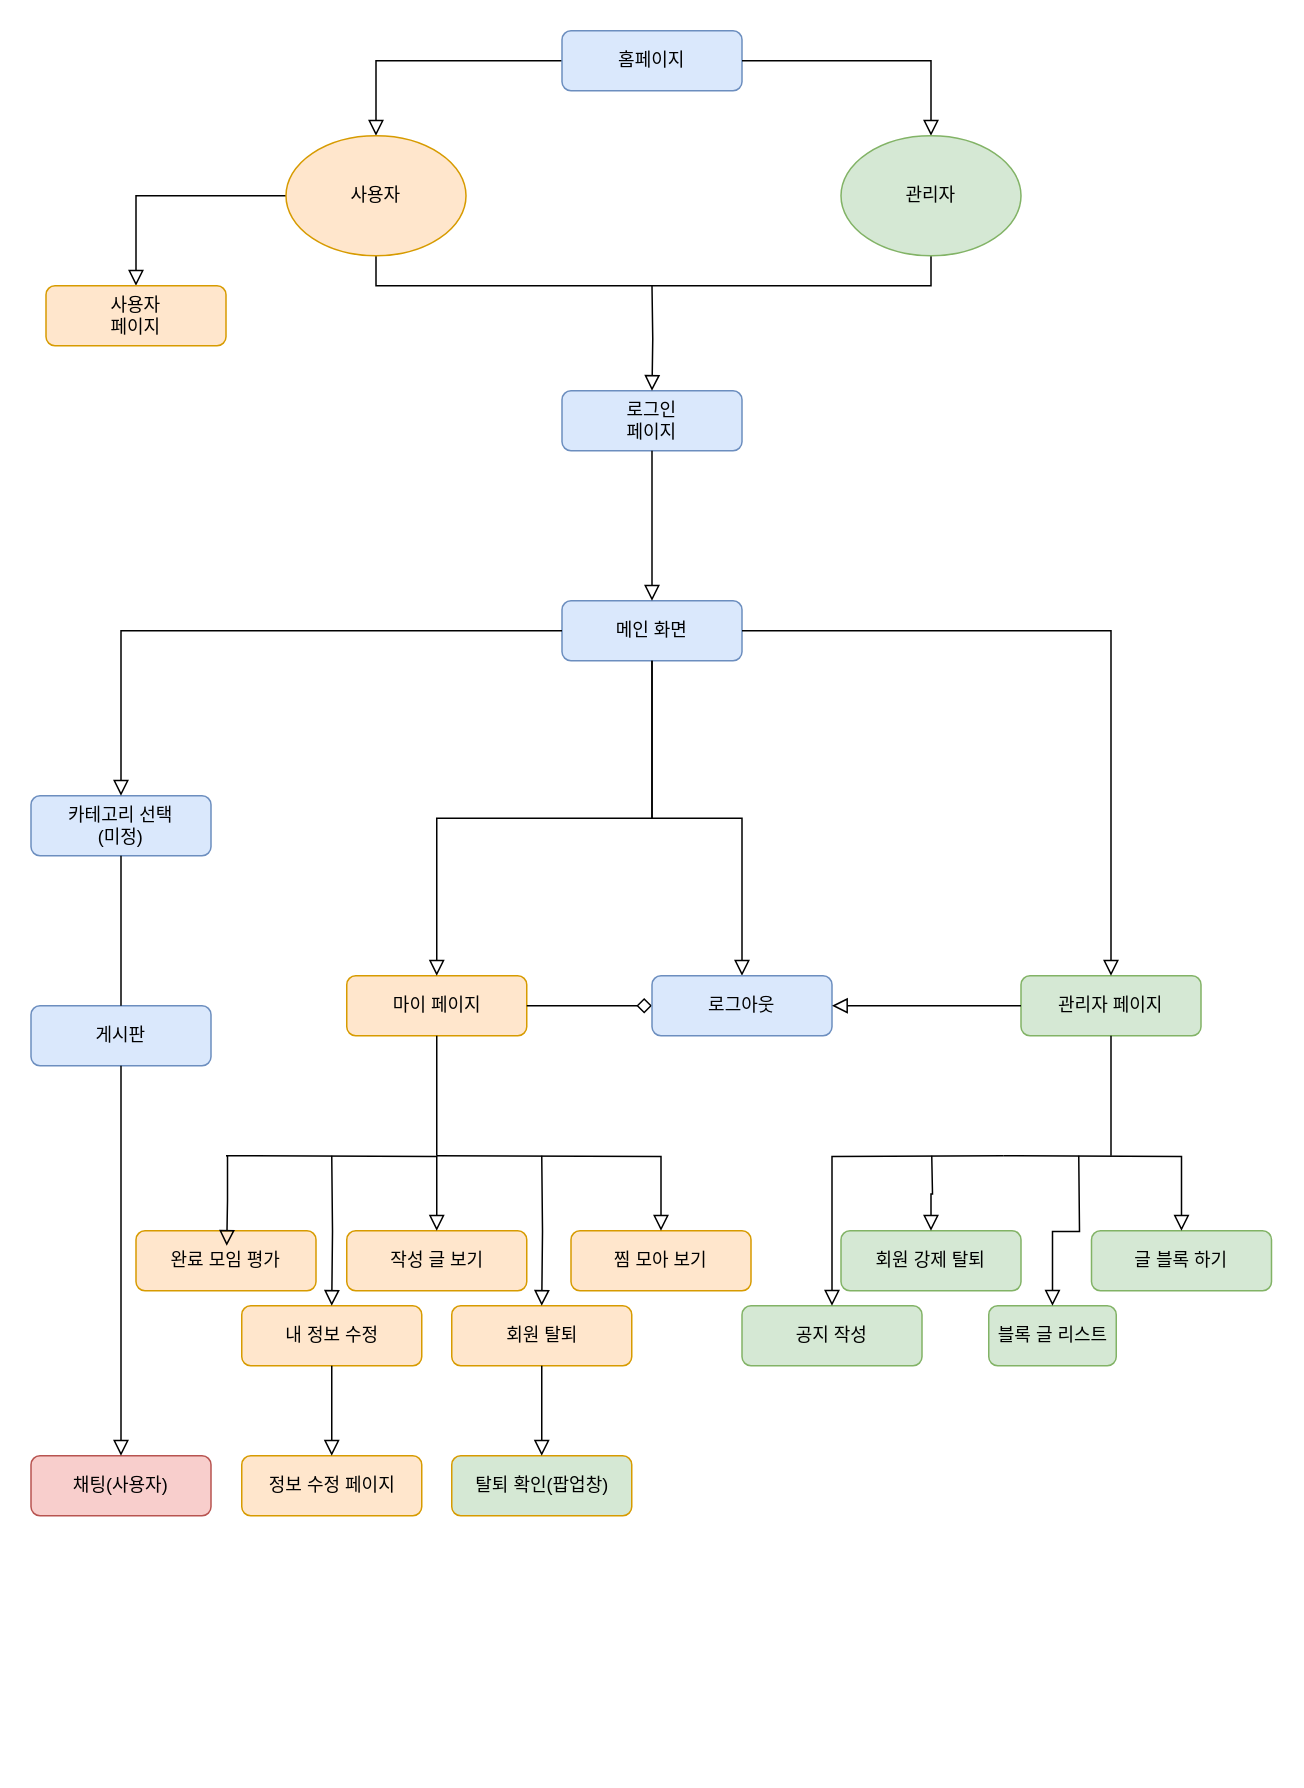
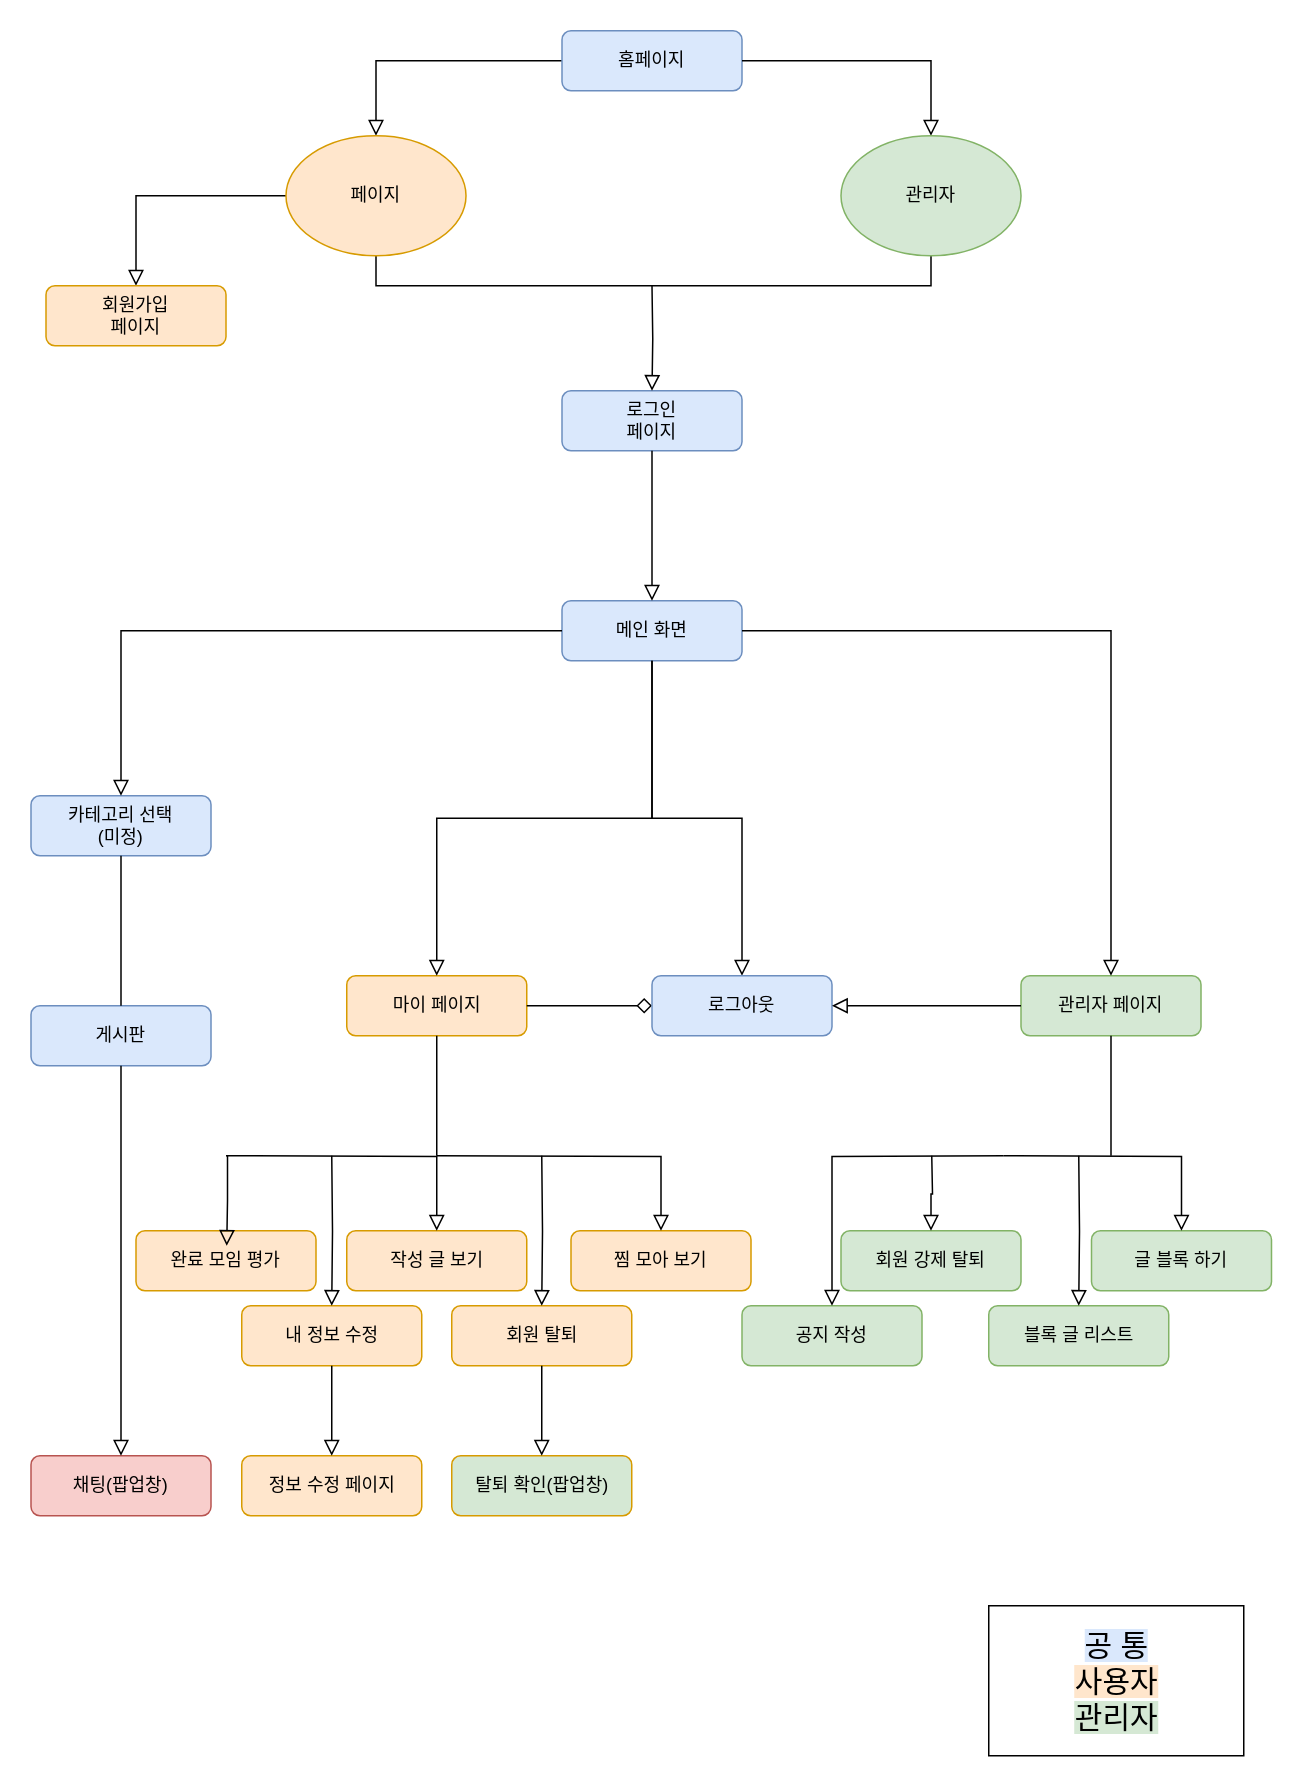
- <mxCell id="51" value="사용자" style="ellipse;whiteSpace=wrap;html=1;shadow=0;labelBackgroundColor=none;fontSize=12;fillColor=#ffe6cc;strokeColor=#d79b00;" vertex="1" parent="1"><mxGeometry x="190" y="90" width="120" height="80" as="geometry" /></mxCell>
+ <mxCell id="51" value="페이지" style="ellipse;whiteSpace=wrap;html=1;shadow=0;labelBackgroundColor=none;fontSize=12;fillColor=#ffe6cc;strokeColor=#d79b00;" vertex="1" parent="1"><mxGeometry x="190" y="90" width="120" height="80" as="geometry" /></mxCell>
- <mxCell id="8" value="사용자&lt;br&gt;페이지" style="rounded=1;whiteSpace=wrap;html=1;fontSize=12;glass=0;strokeWidth=1;shadow=0;fillColor=#ffe6cc;strokeColor=#d79b00;" vertex="1" parent="1"><mxGeometry x="30" y="190" width="120" height="40" as="geometry" /></mxCell>
+ <mxCell id="8" value="회원가입&lt;br&gt;페이지" style="rounded=1;whiteSpace=wrap;html=1;fontSize=12;glass=0;strokeWidth=1;shadow=0;fillColor=#ffe6cc;strokeColor=#d79b00;" vertex="1" parent="1"><mxGeometry x="30" y="190" width="120" height="40" as="geometry" /></mxCell>
- <mxCell id="39" value="블록 글 리스트" style="rounded=1;whiteSpace=wrap;html=1;fontSize=12;glass=0;strokeWidth=1;shadow=0;fillColor=#d5e8d4;strokeColor=#82b366;" vertex="1" parent="1"><mxGeometry x="658.5" y="870" width="85" height="40" as="geometry" /></mxCell>
+ <mxCell id="39" value="블록 글 리스트" style="rounded=1;whiteSpace=wrap;html=1;fontSize=12;glass=0;strokeWidth=1;shadow=0;fillColor=#d5e8d4;strokeColor=#82b366;" vertex="1" parent="1"><mxGeometry x="658.5" y="870" width="120" height="40" as="geometry" /></mxCell>
- <mxCell id="13" value="채팅(사용자)" style="rounded=1;whiteSpace=wrap;html=1;fontSize=12;glass=0;strokeWidth=1;shadow=0;fillColor=#f8cecc;strokeColor=#b85450;" vertex="1" parent="1"><mxGeometry y="970" width="120" height="40" as="geometry" x="20" /></mxCell>
+ <mxCell id="13" value="채팅(팝업창)" style="rounded=1;whiteSpace=wrap;html=1;fontSize=12;glass=0;strokeWidth=1;shadow=0;fillColor=#f8cecc;strokeColor=#b85450;" vertex="1" parent="1"><mxGeometry y="970" width="120" height="40" as="geometry" x="20" /></mxCell>
+ <mxCell id="50" value="&lt;span style=&quot;background-color: rgb(218 , 232 , 252)&quot;&gt;공 통&lt;/span&gt;&lt;br&gt;&lt;span style=&quot;background-color: rgb(255 , 230 , 204)&quot;&gt;사용자&lt;/span&gt;&lt;br&gt;&lt;span style=&quot;background-color: rgb(213 , 232 , 212)&quot;&gt;관리자&lt;/span&gt;" style="rounded=0;whiteSpace=wrap;html=1;shadow=0;labelBackgroundColor=#FFFFFF;fontSize=20;" vertex="1" parent="1"><mxGeometry x="658.5" y="1070" width="170" height="100" as="geometry" /></mxCell>
